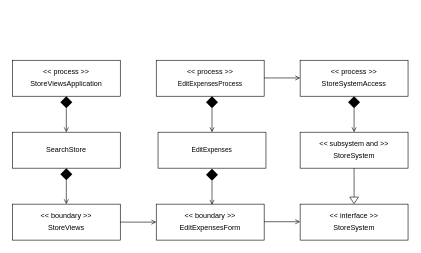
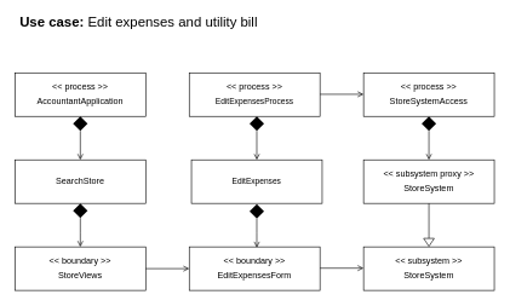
+ <mxCell id="34" value="&lt;font style=&quot;font-size: 19px&quot;&gt;&lt;b&gt;Use case:&lt;/b&gt;&amp;nbsp;Edit&amp;nbsp;expenses and utility bill&lt;/font&gt;" style="text;html=1;align=center;verticalAlign=middle;resizable=0;points=[];autosize=1;" vertex="1" parent="1"><mxGeometry x="20" y="20" width="340" height="20" as="geometry" /></mxCell>
- <mxCell id="4" value="&lt;span style=&quot;text-align: left&quot;&gt;StoreViews&lt;/span&gt;Application" style="text;html=1;strokeColor=none;fillColor=none;align=center;verticalAlign=middle;whiteSpace=wrap;rounded=0;" vertex="1" parent="1"><mxGeometry x="20" y="130" width="180" height="20" as="geometry" /></mxCell>
+ <mxCell id="4" value="&lt;span style=&quot;text-align: left&quot;&gt;Accountant&lt;/span&gt;Application" style="text;html=1;strokeColor=none;fillColor=none;align=center;verticalAlign=middle;whiteSpace=wrap;rounded=0;" vertex="1" parent="1"><mxGeometry x="20" y="130" width="180" height="20" as="geometry" /></mxCell>
- <mxCell id="17" value="&amp;lt;&amp;lt; subsystem and &amp;gt;&amp;gt;" style="text;html=1;strokeColor=none;fillColor=none;align=center;verticalAlign=middle;whiteSpace=wrap;rounded=0;" vertex="1" parent="1"><mxGeometry x="500" y="230" width="180" height="20" as="geometry" /></mxCell>
+ <mxCell id="17" value="&amp;lt;&amp;lt; subsystem proxy &amp;gt;&amp;gt;" style="text;html=1;strokeColor=none;fillColor=none;align=center;verticalAlign=middle;whiteSpace=wrap;rounded=0;" vertex="1" parent="1"><mxGeometry x="500" y="230" width="180" height="20" as="geometry" /></mxCell>
- <mxCell id="14" value="&amp;lt;&amp;lt; interface &amp;gt;&amp;gt;" style="text;html=1;strokeColor=none;fillColor=none;align=center;verticalAlign=middle;whiteSpace=wrap;rounded=0;" vertex="1" parent="1"><mxGeometry x="500" y="350" width="180" height="20" as="geometry" /></mxCell>
+ <mxCell id="14" value="&amp;lt;&amp;lt; subsystem &amp;gt;&amp;gt;" style="text;html=1;strokeColor=none;fillColor=none;align=center;verticalAlign=middle;whiteSpace=wrap;rounded=0;" vertex="1" parent="1"><mxGeometry x="500" y="350" width="180" height="20" as="geometry" /></mxCell>
